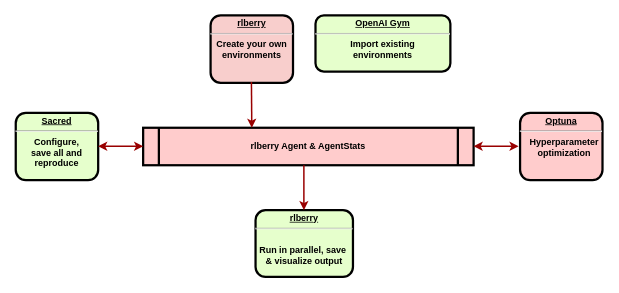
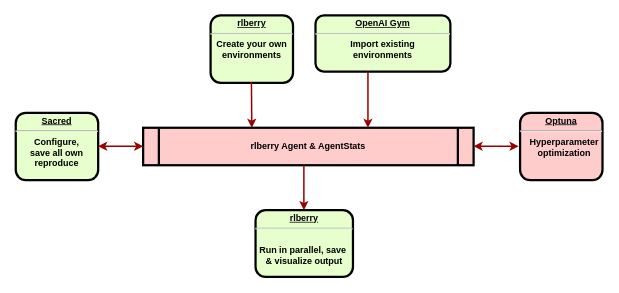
- <mxCell id="2" value="&lt;p style=&quot;margin: 0px ; margin-top: 4px ; text-align: center ; text-decoration: underline&quot;&gt;&lt;strong&gt;rlberry&lt;br&gt;&lt;/strong&gt;&lt;/p&gt;&lt;hr&gt;&lt;div&gt;Create your own&lt;/div&gt;&lt;div&gt;environments&lt;br&gt;&lt;/div&gt;" style="verticalAlign=middle;align=center;overflow=fill;fontSize=12;fontFamily=Helvetica;html=1;rounded=1;fontStyle=1;strokeWidth=3;fillColor=#f8cecc;" parent="1" vertex="1"><mxGeometry x="280" y="20" width="110" height="90" as="geometry" /></mxCell>
+ <mxCell id="2" value="&lt;p style=&quot;margin: 0px ; margin-top: 4px ; text-align: center ; text-decoration: underline&quot;&gt;&lt;strong&gt;rlberry&lt;br&gt;&lt;/strong&gt;&lt;/p&gt;&lt;hr&gt;&lt;div&gt;Create your own&lt;/div&gt;&lt;div&gt;environments&lt;br&gt;&lt;/div&gt;" style="verticalAlign=middle;align=center;overflow=fill;fontSize=12;fontFamily=Helvetica;html=1;rounded=1;fontStyle=1;strokeWidth=3;fillColor=#E6FFCC" parent="1" vertex="1"><mxGeometry x="280" y="20" width="110" height="90" as="geometry" /></mxCell>
+ <mxCell id="8" value="" style="edgeStyle=elbowEdgeStyle;elbow=horizontal;strokeColor=#990000;strokeWidth=2" parent="1" source="4" target="3" edge="1"><mxGeometry width="100" height="100" relative="1" as="geometry"><mxPoint x="380" y="149" as="sourcePoint" /><mxPoint x="480" y="49" as="targetPoint" /><Array as="points"><mxPoint x="490" y="99" /></Array></mxGeometry></mxCell>
- <mxCell id="7" value="&lt;p style=&quot;margin: 0px ; margin-top: 4px ; text-align: center ; text-decoration: underline&quot;&gt;&lt;strong&gt;Sacred&lt;br&gt;&lt;/strong&gt;&lt;/p&gt;&lt;hr&gt;&lt;div&gt;Configure,&lt;/div&gt;&lt;div&gt;save all and&lt;/div&gt;&lt;div&gt;reproduce&lt;br&gt;&lt;/div&gt;" style="verticalAlign=middle;align=center;overflow=fill;fontSize=12;fontFamily=Helvetica;html=1;rounded=1;fontStyle=1;strokeWidth=3;fillColor=#E6FFCC" parent="1" vertex="1"><mxGeometry x="20" y="150" width="110" height="90" as="geometry" /></mxCell>
+ <mxCell id="7" value="&lt;p style=&quot;margin: 0px ; margin-top: 4px ; text-align: center ; text-decoration: underline&quot;&gt;&lt;strong&gt;Sacred&lt;br&gt;&lt;/strong&gt;&lt;/p&gt;&lt;hr&gt;&lt;div&gt;Configure,&lt;/div&gt;&lt;div&gt;save all own&lt;/div&gt;&lt;div&gt;reproduce&lt;br&gt;&lt;/div&gt;" style="verticalAlign=middle;align=center;overflow=fill;fontSize=12;fontFamily=Helvetica;html=1;rounded=1;fontStyle=1;strokeWidth=3;fillColor=#E6FFCC" parent="1" vertex="1"><mxGeometry x="20" y="150" width="110" height="90" as="geometry" /></mxCell>
